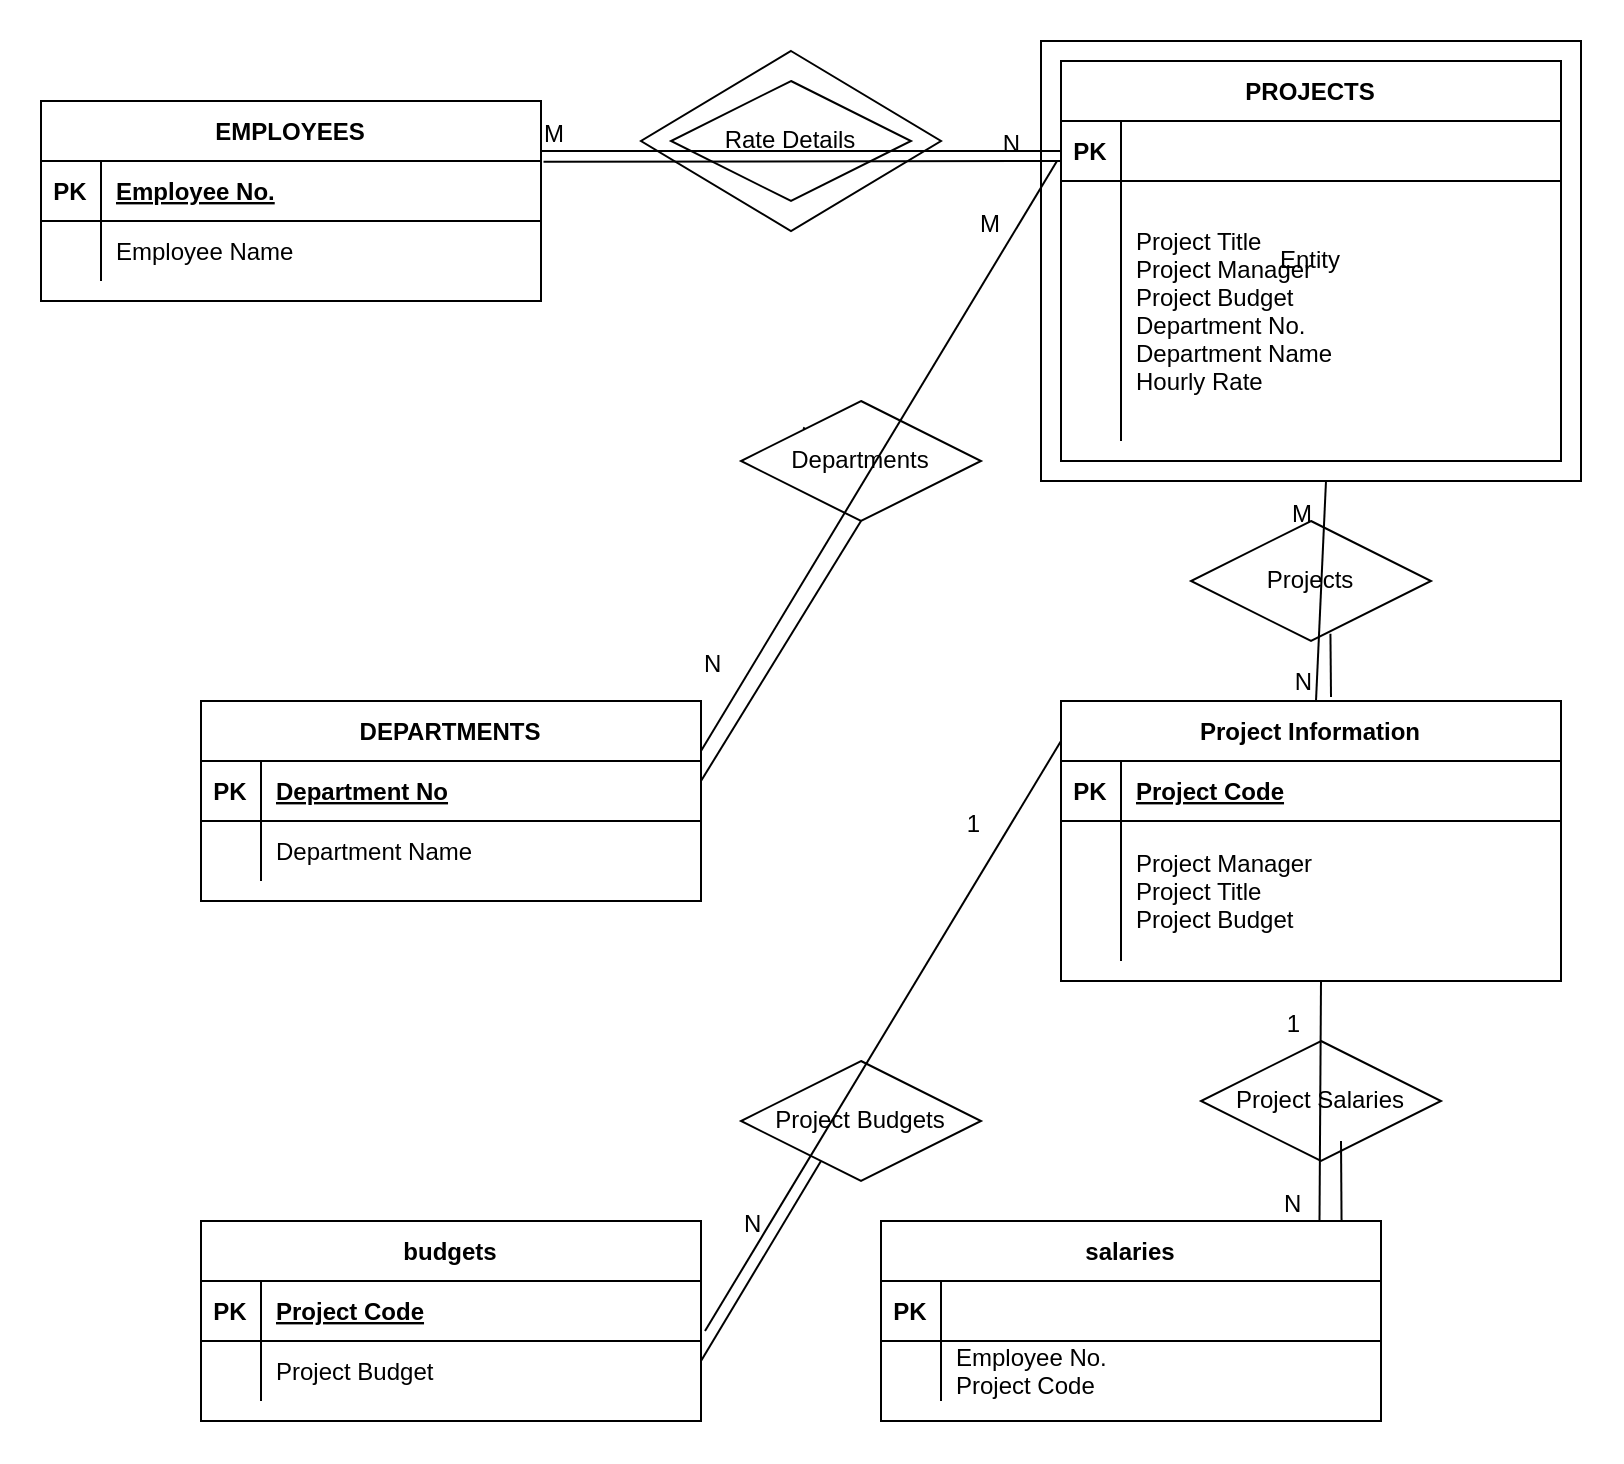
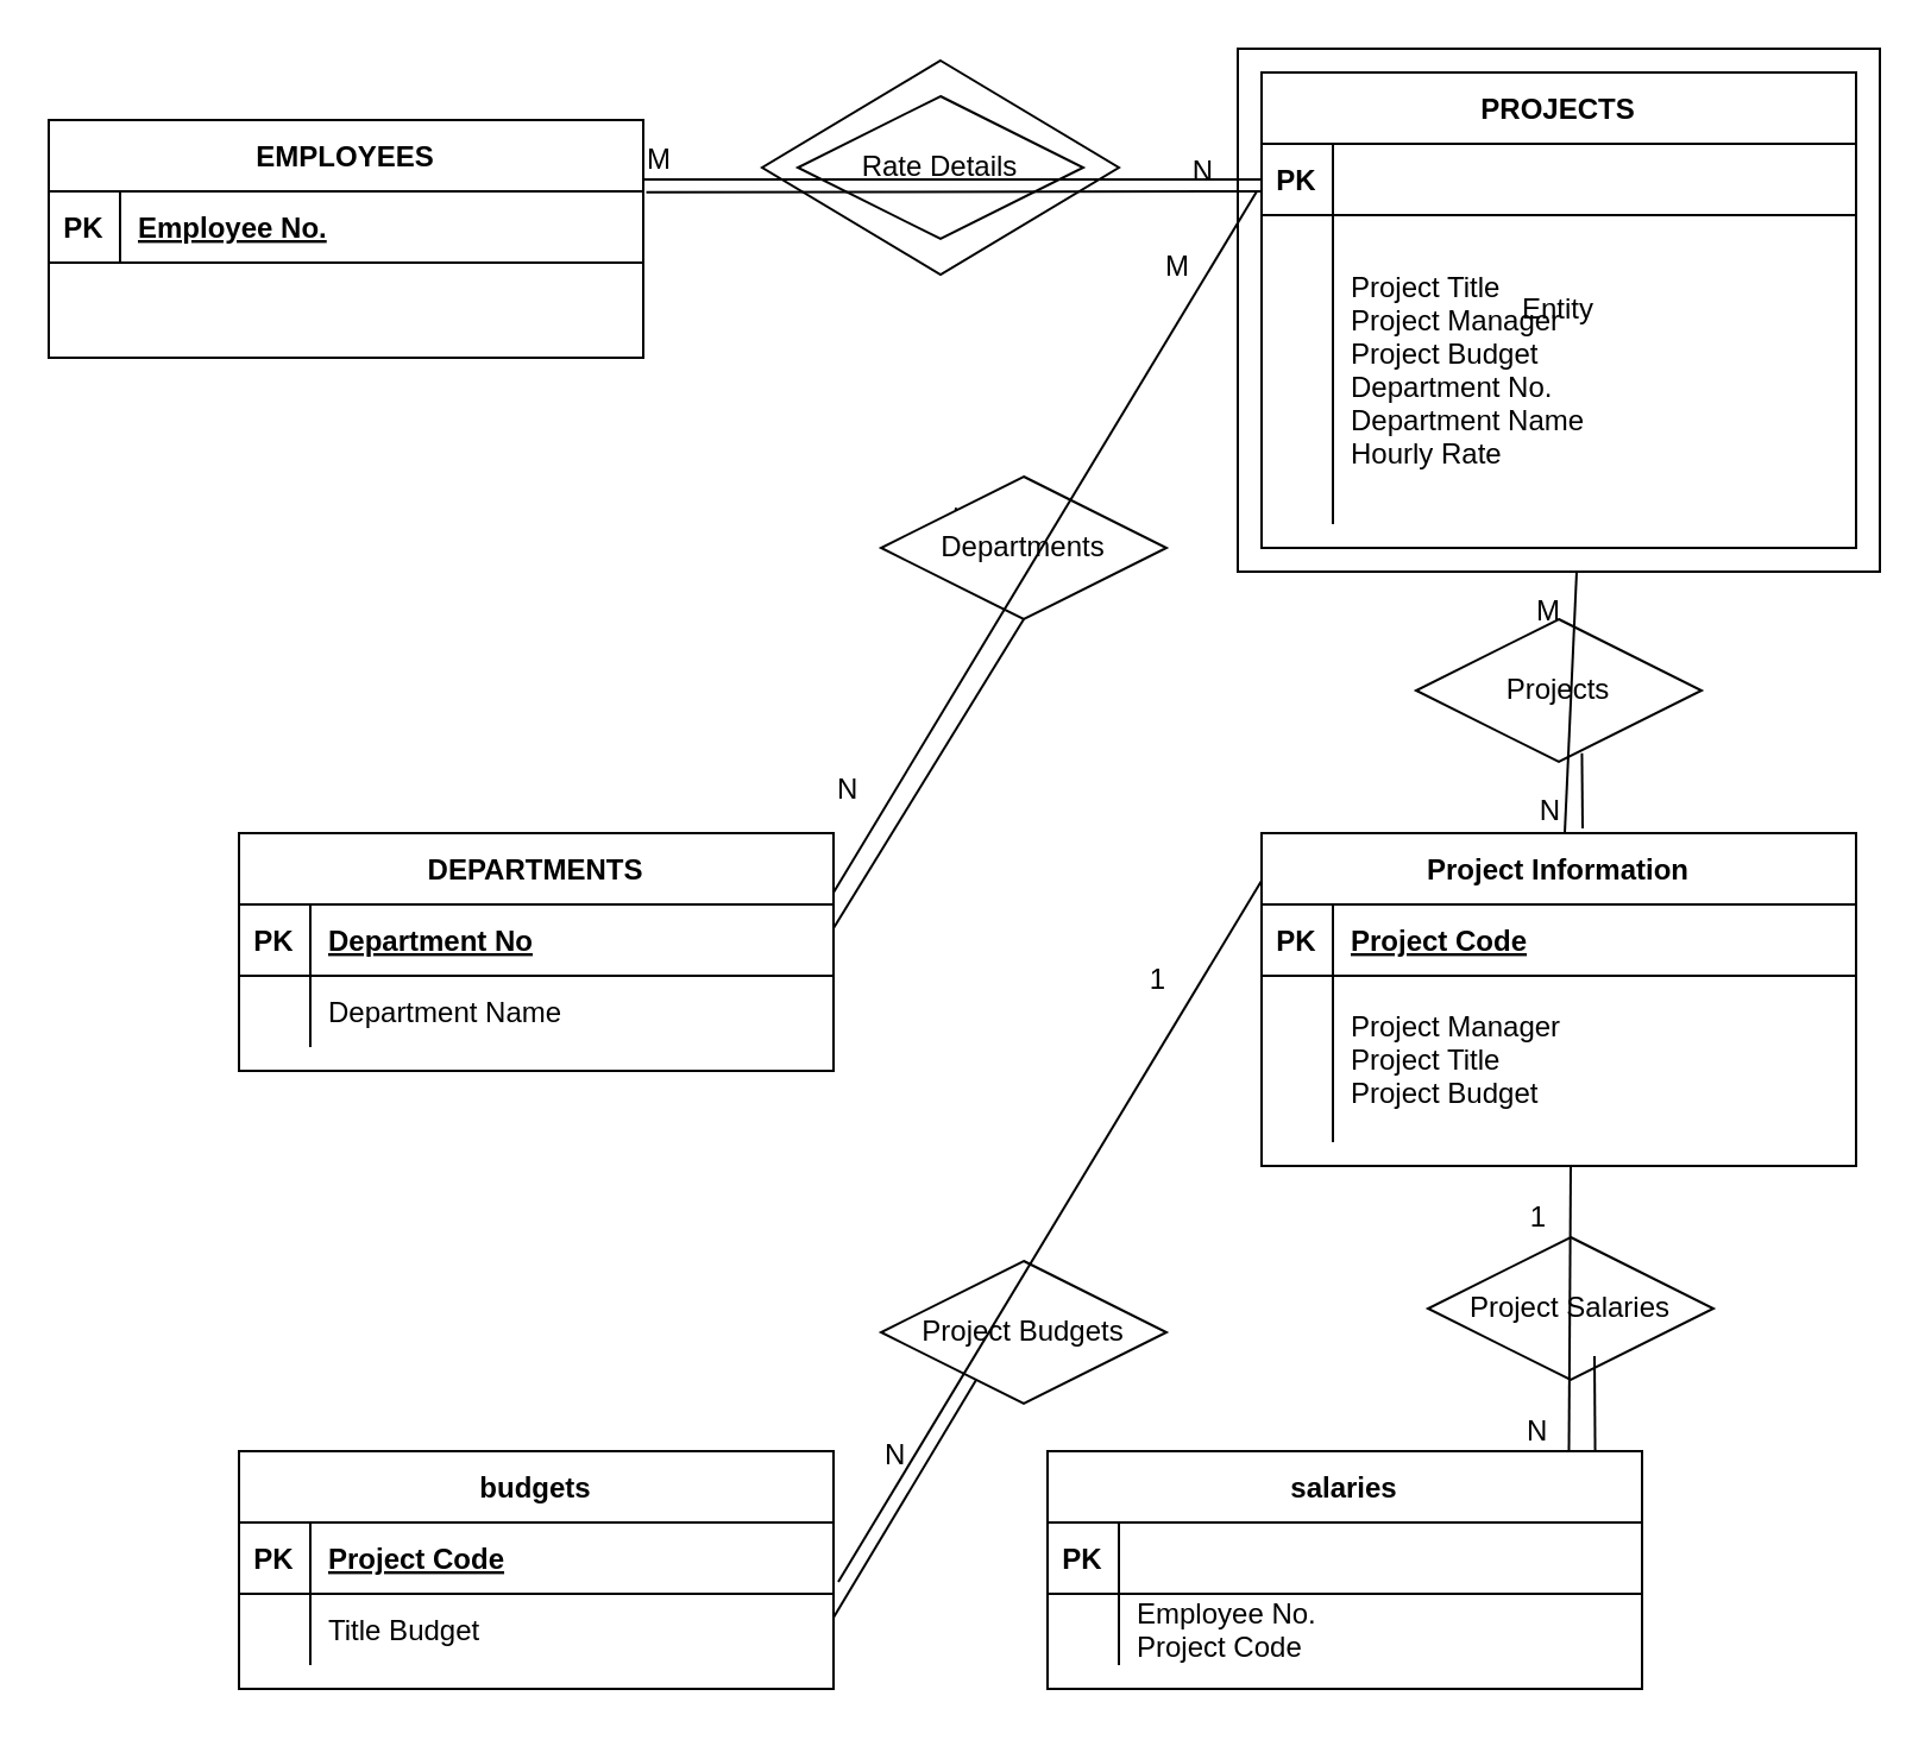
- <mxCell id="23" value="Employee Name" style="shape=partialRectangle;overflow=hidden;connectable=0;fillColor=none;top=0;left=0;bottom=0;right=0;align=left;spacingLeft=6;" parent="21" vertex="1"><mxGeometry x="30" width="220" height="30" as="geometry" /></mxCell>
- <mxCell id="41" value="Project Budget" style="shape=partialRectangle;overflow=hidden;connectable=0;fillColor=none;top=0;left=0;bottom=0;right=0;align=left;spacingLeft=6;" parent="39" vertex="1"><mxGeometry x="30" width="220" height="30" as="geometry" /></mxCell>
+ <mxCell id="41" value="Title Budget" style="shape=partialRectangle;overflow=hidden;connectable=0;fillColor=none;top=0;left=0;bottom=0;right=0;align=left;spacingLeft=6;" parent="39" vertex="1"><mxGeometry x="30" width="220" height="30" as="geometry" /></mxCell>
